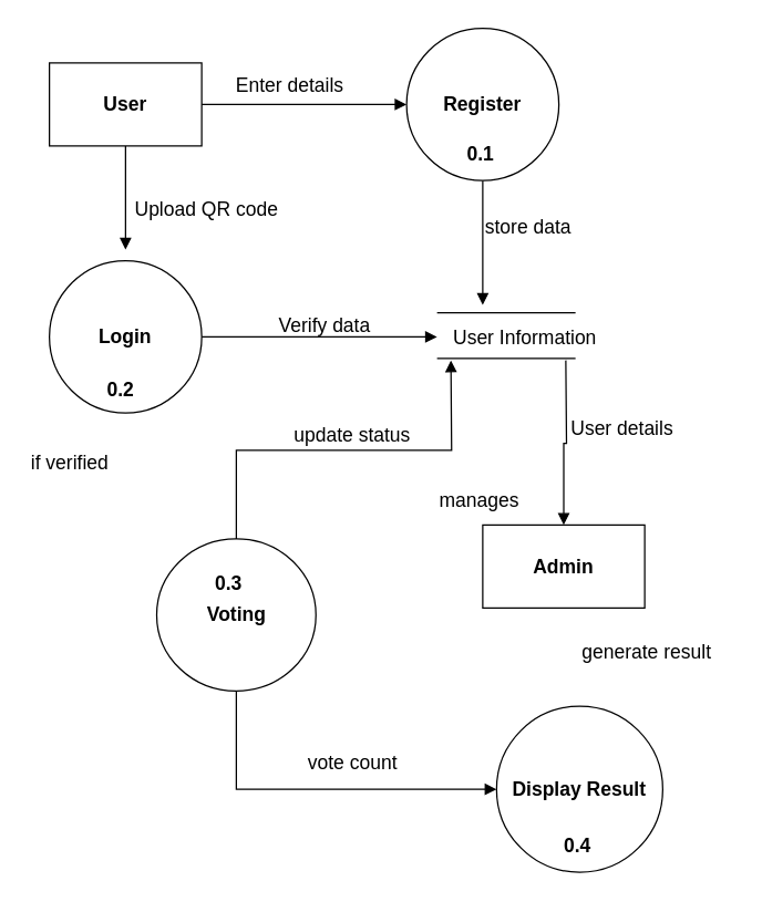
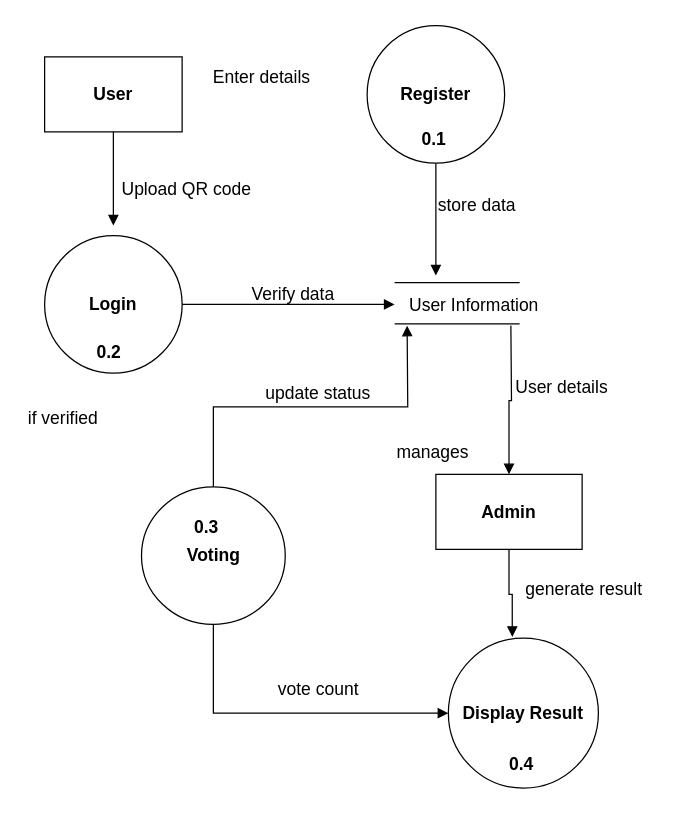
- <mxCell id="3" style="edgeStyle=orthogonalEdgeStyle;rounded=0;orthogonalLoop=1;jettySize=auto;html=1;exitX=1;exitY=0.5;exitDx=0;exitDy=0;entryX=0;entryY=0.5;entryDx=0;entryDy=0;endArrow=block;endFill=1;" parent="1" source="4" target="23" edge="1"><mxGeometry relative="1" as="geometry" /></mxCell>
+ <mxCell id="5" style="edgeStyle=orthogonalEdgeStyle;rounded=0;orthogonalLoop=1;jettySize=auto;html=1;entryX=0.426;entryY=-0.008;entryDx=0;entryDy=0;entryPerimeter=0;fontSize=14;endArrow=block;endFill=1;" parent="1" source="6" target="12" edge="1"><mxGeometry relative="1" as="geometry"><Array as="points"><mxPoint x="407" y="475" /><mxPoint x="409" y="475" /></Array></mxGeometry></mxCell>
